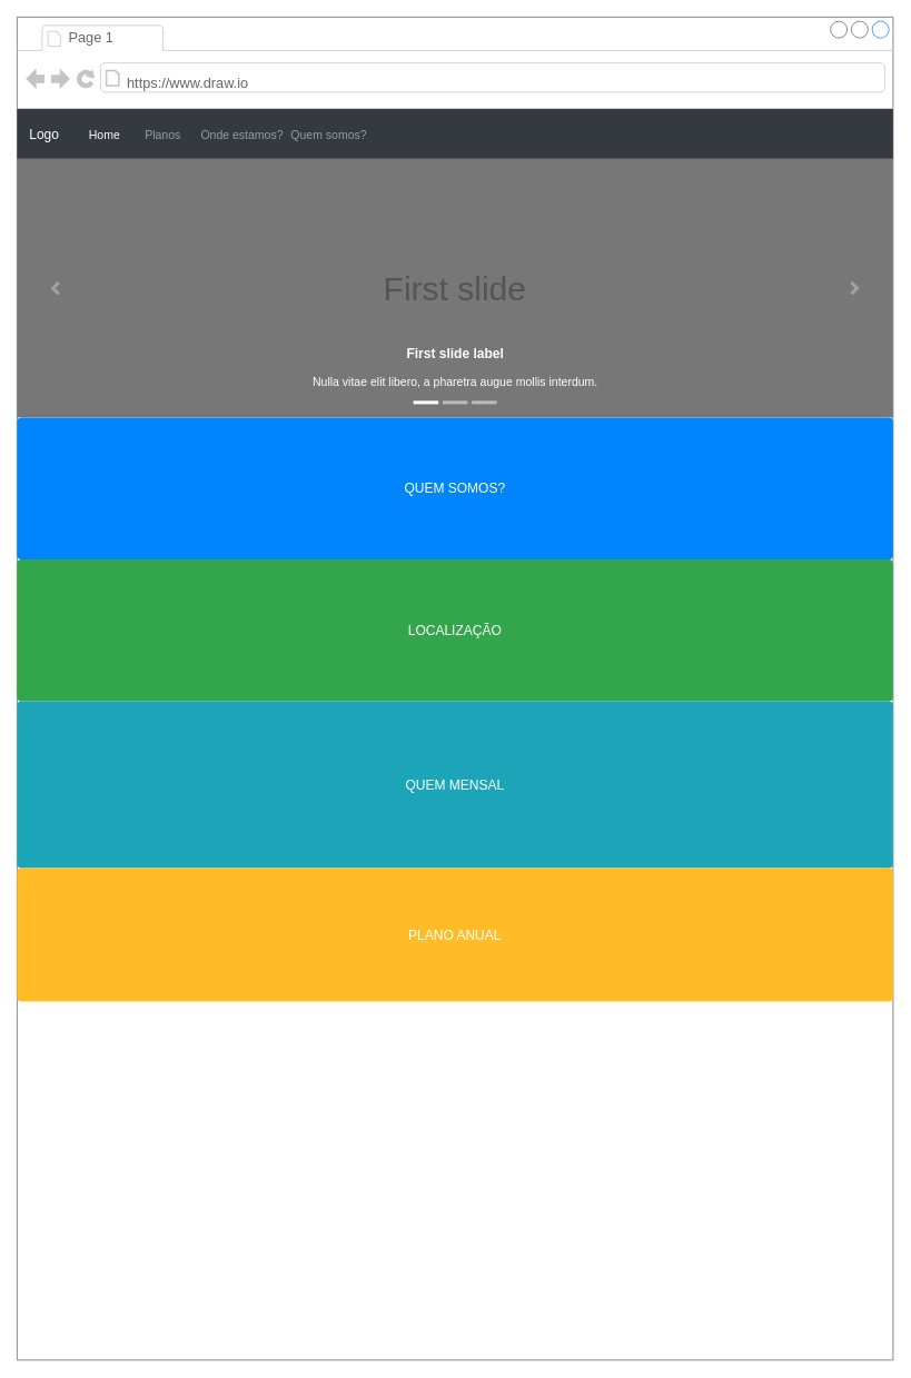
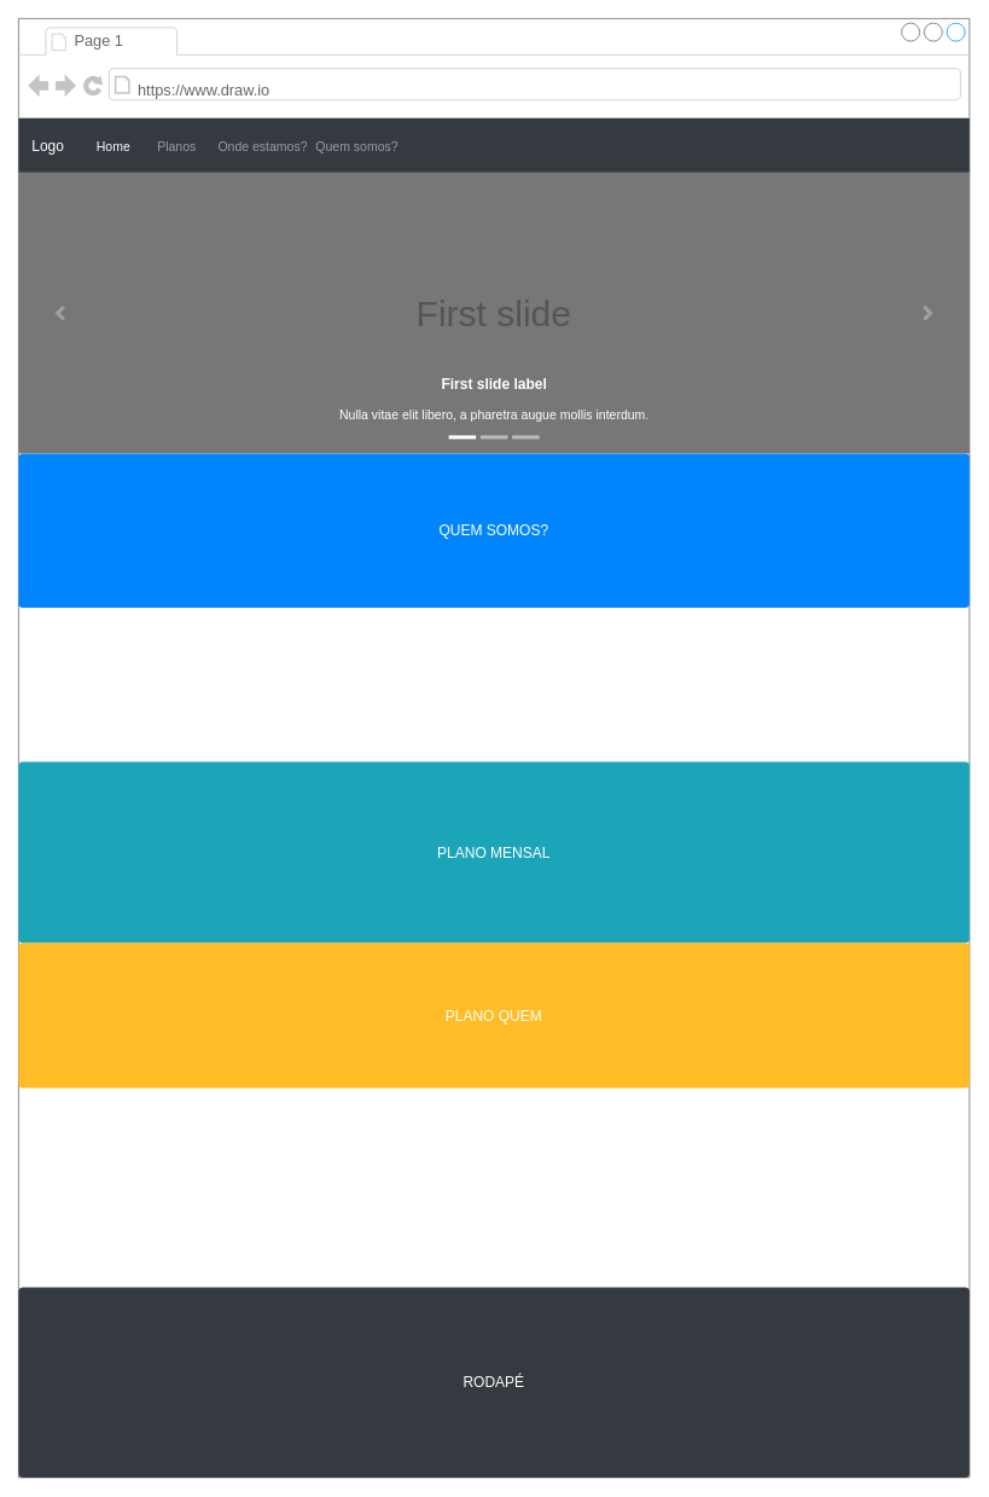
- <mxCell id="18" value="LOCALIZAÇÃO" style="html=1;shadow=0;dashed=0;shape=mxgraph.bootstrap.rrect;rSize=5;strokeColor=none;strokeWidth=1;fillColor=#33A64C;fontColor=#FFFFFF;whiteSpace=wrap;align=center;verticalAlign=middle;spacingLeft=0;fontStyle=0;fontSize=16;spacing=5;" vertex="1" parent="2"><mxGeometry y="650" width="1050" height="170" as="geometry" /></mxCell>
- <mxCell id="19" value="QUEM MENSAL" style="html=1;shadow=0;dashed=0;shape=mxgraph.bootstrap.rrect;rSize=5;strokeColor=none;strokeWidth=1;fillColor=#1CA5B8;fontColor=#FFFFFF;whiteSpace=wrap;align=center;verticalAlign=middle;spacingLeft=0;fontStyle=0;fontSize=16;spacing=5;" vertex="1" parent="2"><mxGeometry y="820" width="1050" height="200" as="geometry" /></mxCell>
+ <mxCell id="19" value="PLANO MENSAL" style="html=1;shadow=0;dashed=0;shape=mxgraph.bootstrap.rrect;rSize=5;strokeColor=none;strokeWidth=1;fillColor=#1CA5B8;fontColor=#FFFFFF;whiteSpace=wrap;align=center;verticalAlign=middle;spacingLeft=0;fontStyle=0;fontSize=16;spacing=5;" vertex="1" parent="2"><mxGeometry y="820" width="1050" height="200" as="geometry" /></mxCell>
- <mxCell id="21" value="PLANO ANUAL" style="html=1;shadow=0;dashed=0;shape=mxgraph.bootstrap.rrect;rSize=5;strokeColor=none;strokeWidth=1;fillColor=#FFBC26;fontColor=#FFFFFF;whiteSpace=wrap;align=center;verticalAlign=middle;spacingLeft=0;fontStyle=0;fontSize=16;spacing=5;" vertex="1" parent="2"><mxGeometry y="1020" width="1050" height="160" as="geometry" /></mxCell>
+ <mxCell id="21" value="PLANO QUEM" style="html=1;shadow=0;dashed=0;shape=mxgraph.bootstrap.rrect;rSize=5;strokeColor=none;strokeWidth=1;fillColor=#FFBC26;fontColor=#FFFFFF;whiteSpace=wrap;align=center;verticalAlign=middle;spacingLeft=0;fontStyle=0;fontSize=16;spacing=5;" vertex="1" parent="2"><mxGeometry y="1020" width="1050" height="160" as="geometry" /></mxCell>
+ <mxCell id="20" value="RODAPÉ" style="html=1;shadow=0;dashed=0;shape=mxgraph.bootstrap.rrect;rSize=5;strokeColor=none;strokeWidth=1;fillColor=#343A40;fontColor=#ffffff;whiteSpace=wrap;align=center;verticalAlign=middle;spacingLeft=0;fontStyle=0;fontSize=16;spacing=5;" vertex="1" parent="2"><mxGeometry y="1400" width="1050" height="210" as="geometry" /></mxCell>
